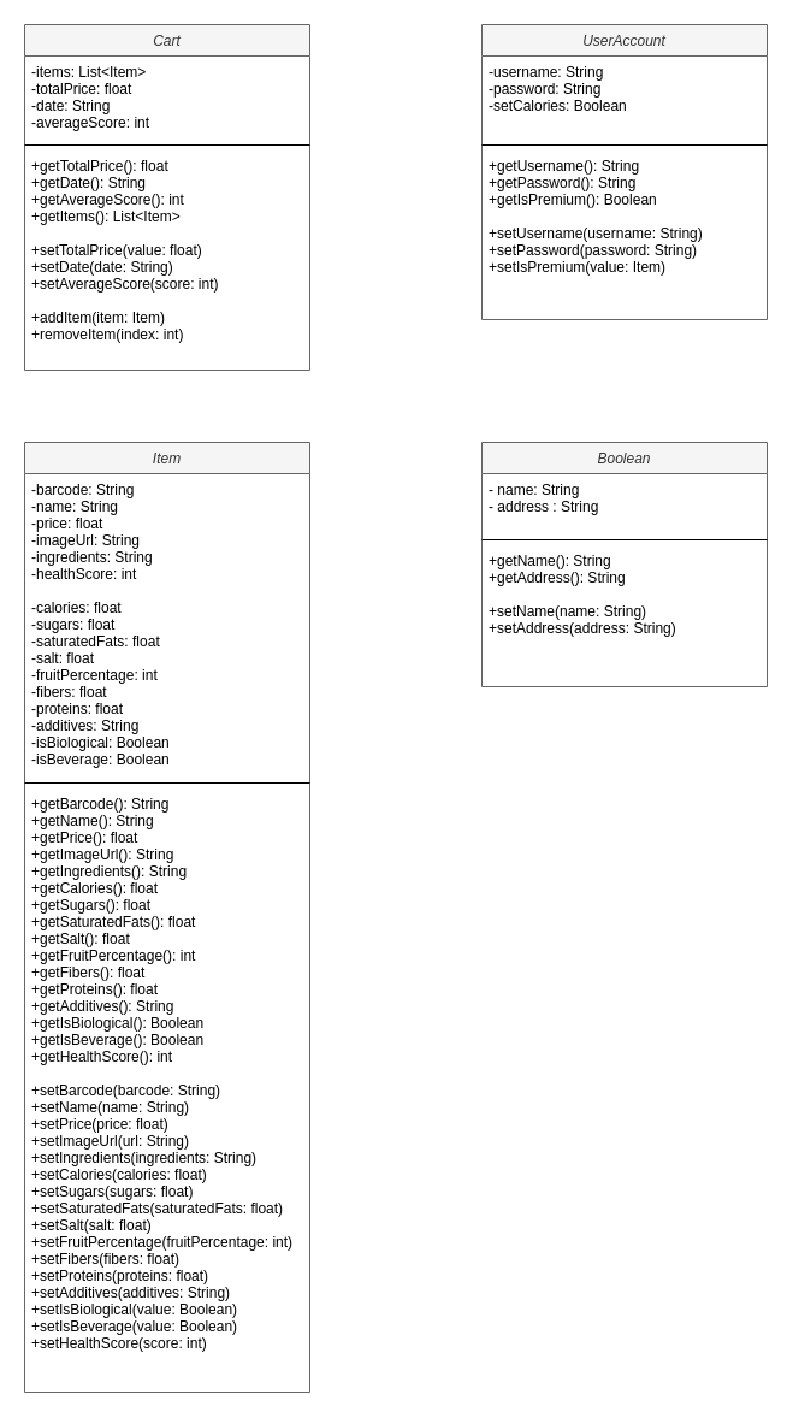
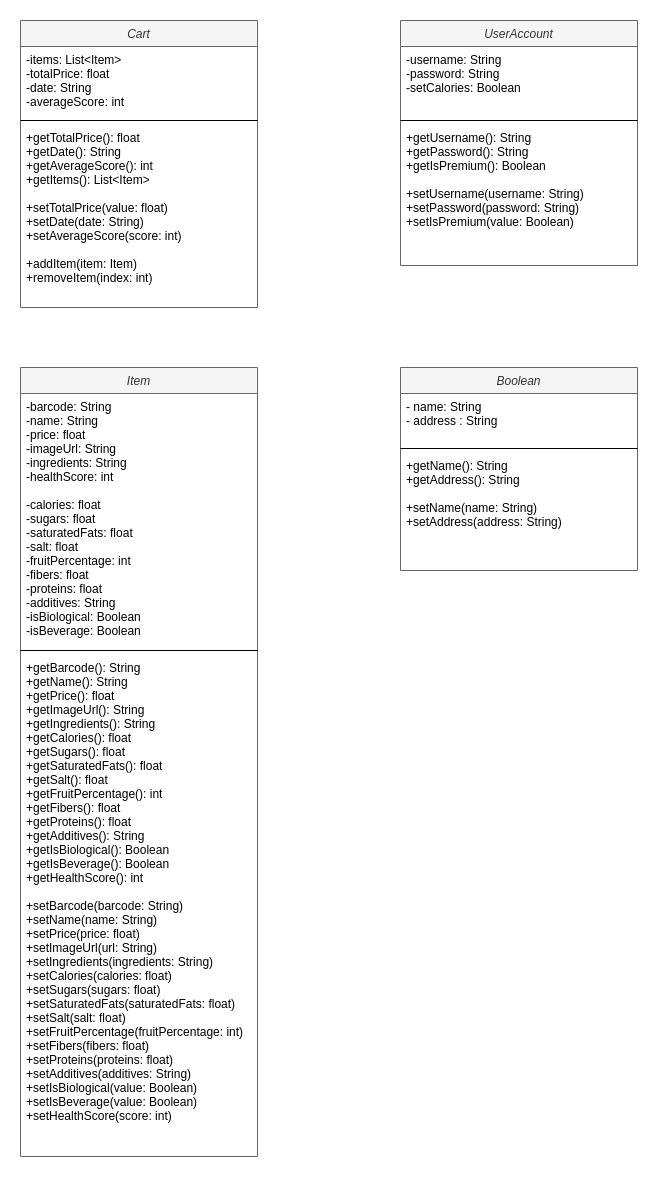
- <mxCell id="5" value="+getUsername(): String&#10;+getPassword(): String&#10;+getIsPremium(): Boolean&#10;&#10;+setUsername(username: String)&#10;+setPassword(password: String)&#10;+setIsPremium(value: Item)&#10;" style="text;align=left;verticalAlign=top;spacingLeft=4;spacingRight=4;overflow=hidden;rotatable=0;points=[[0,0.5],[1,0.5]];portConstraint=eastwest;" parent="2" vertex="1"><mxGeometry y="104" width="237" height="118" as="geometry" /></mxCell>
+ <mxCell id="5" value="+getUsername(): String&#10;+getPassword(): String&#10;+getIsPremium(): Boolean&#10;&#10;+setUsername(username: String)&#10;+setPassword(password: String)&#10;+setIsPremium(value: Boolean)&#10;" style="text;align=left;verticalAlign=top;spacingLeft=4;spacingRight=4;overflow=hidden;rotatable=0;points=[[0,0.5],[1,0.5]];portConstraint=eastwest;" parent="2" vertex="1"><mxGeometry y="104" width="237" height="118" as="geometry" /></mxCell>
